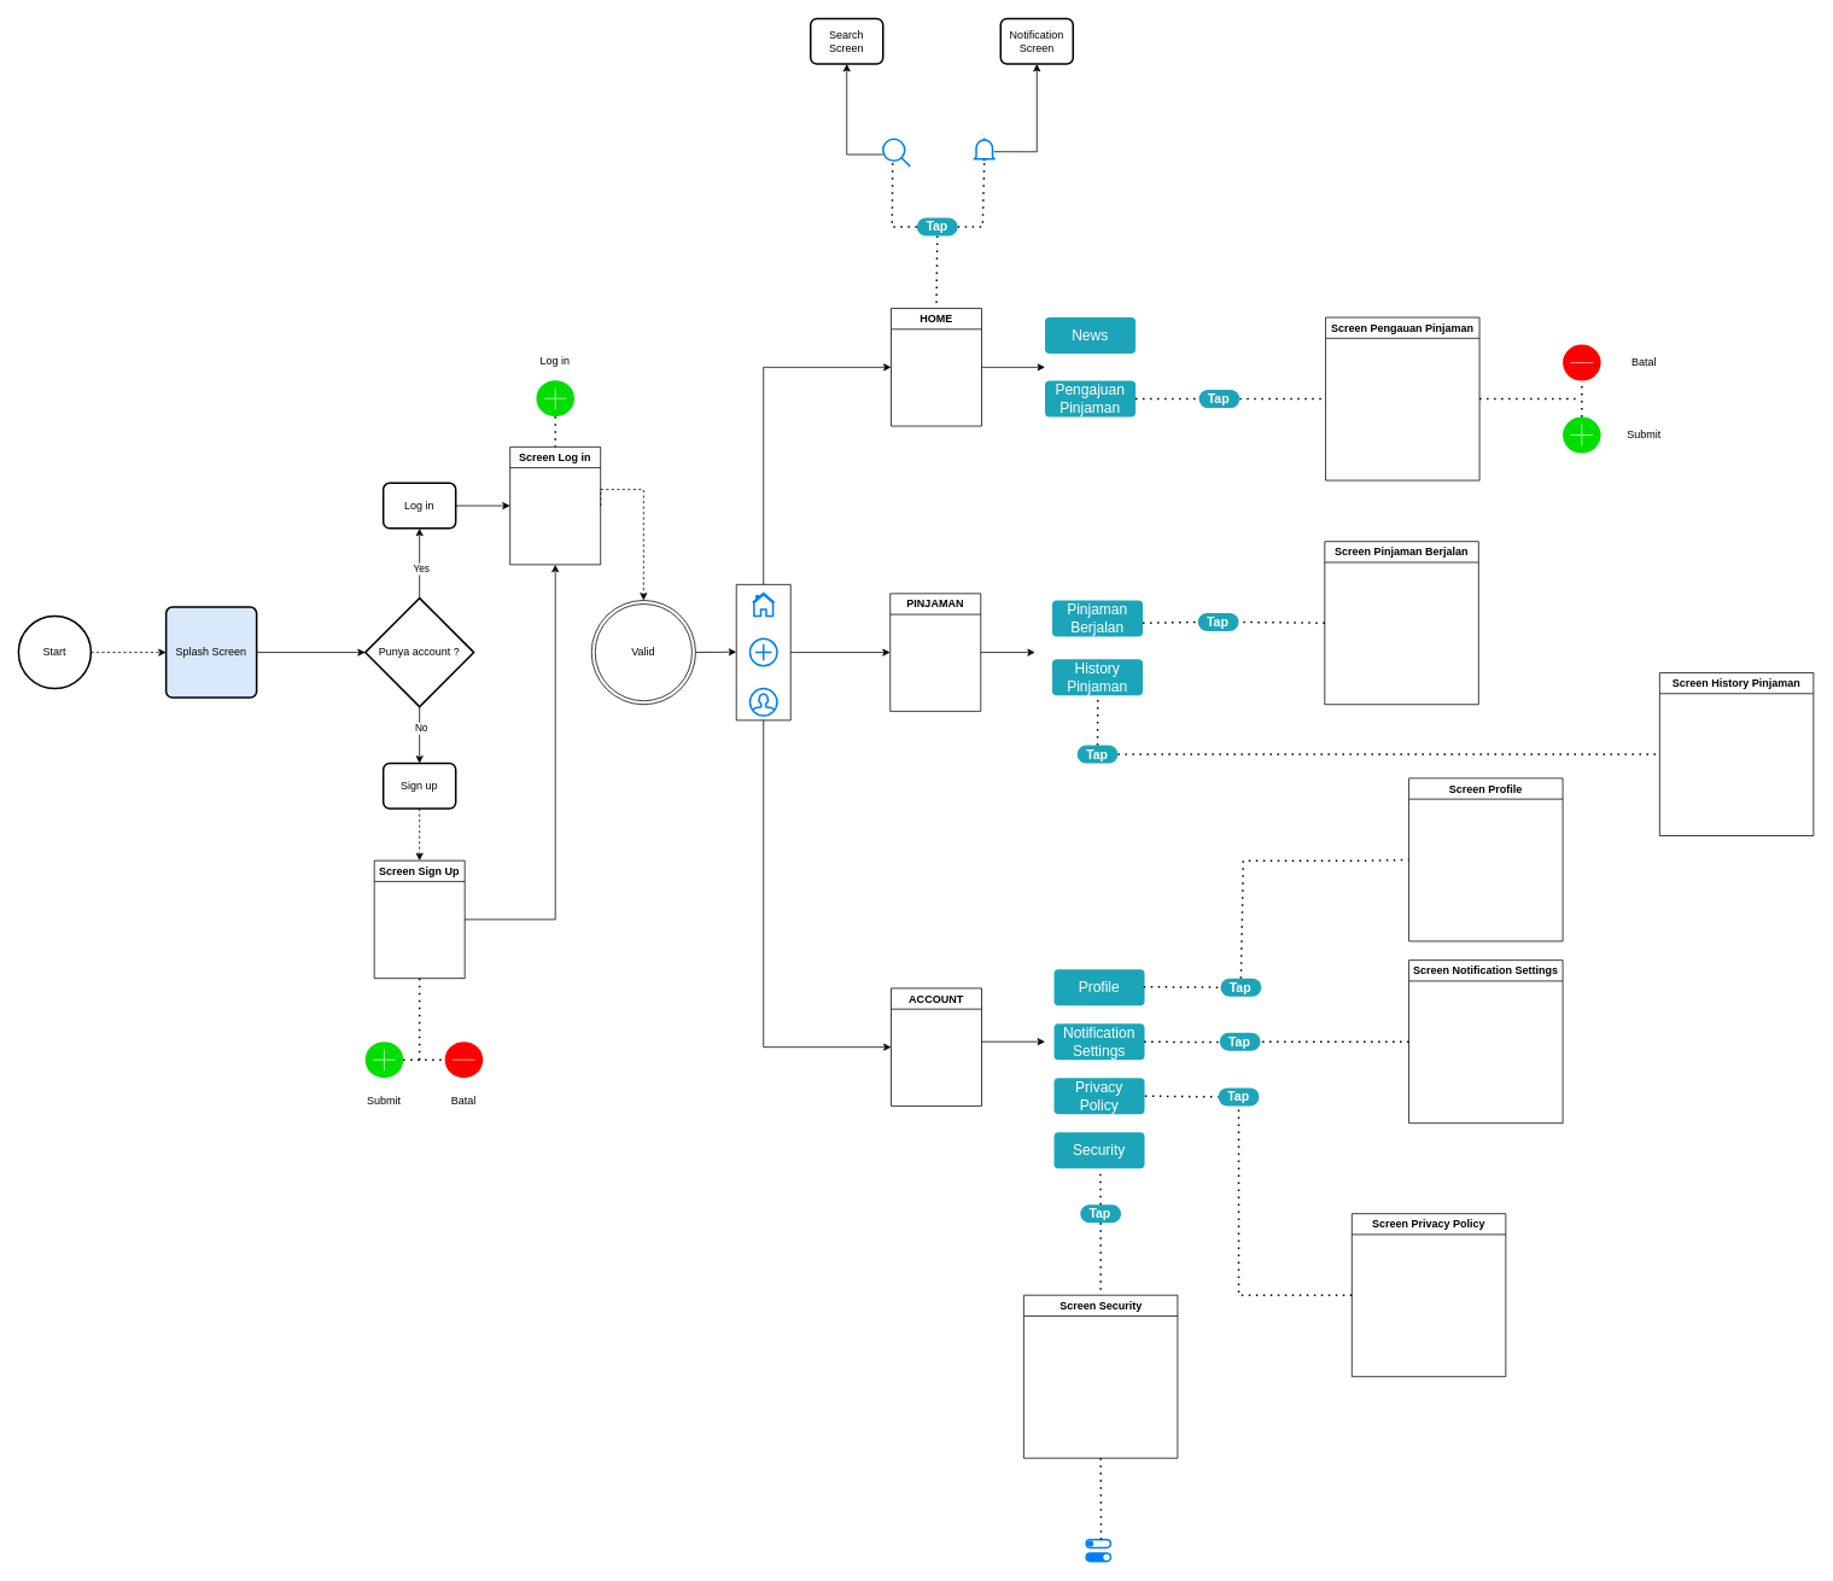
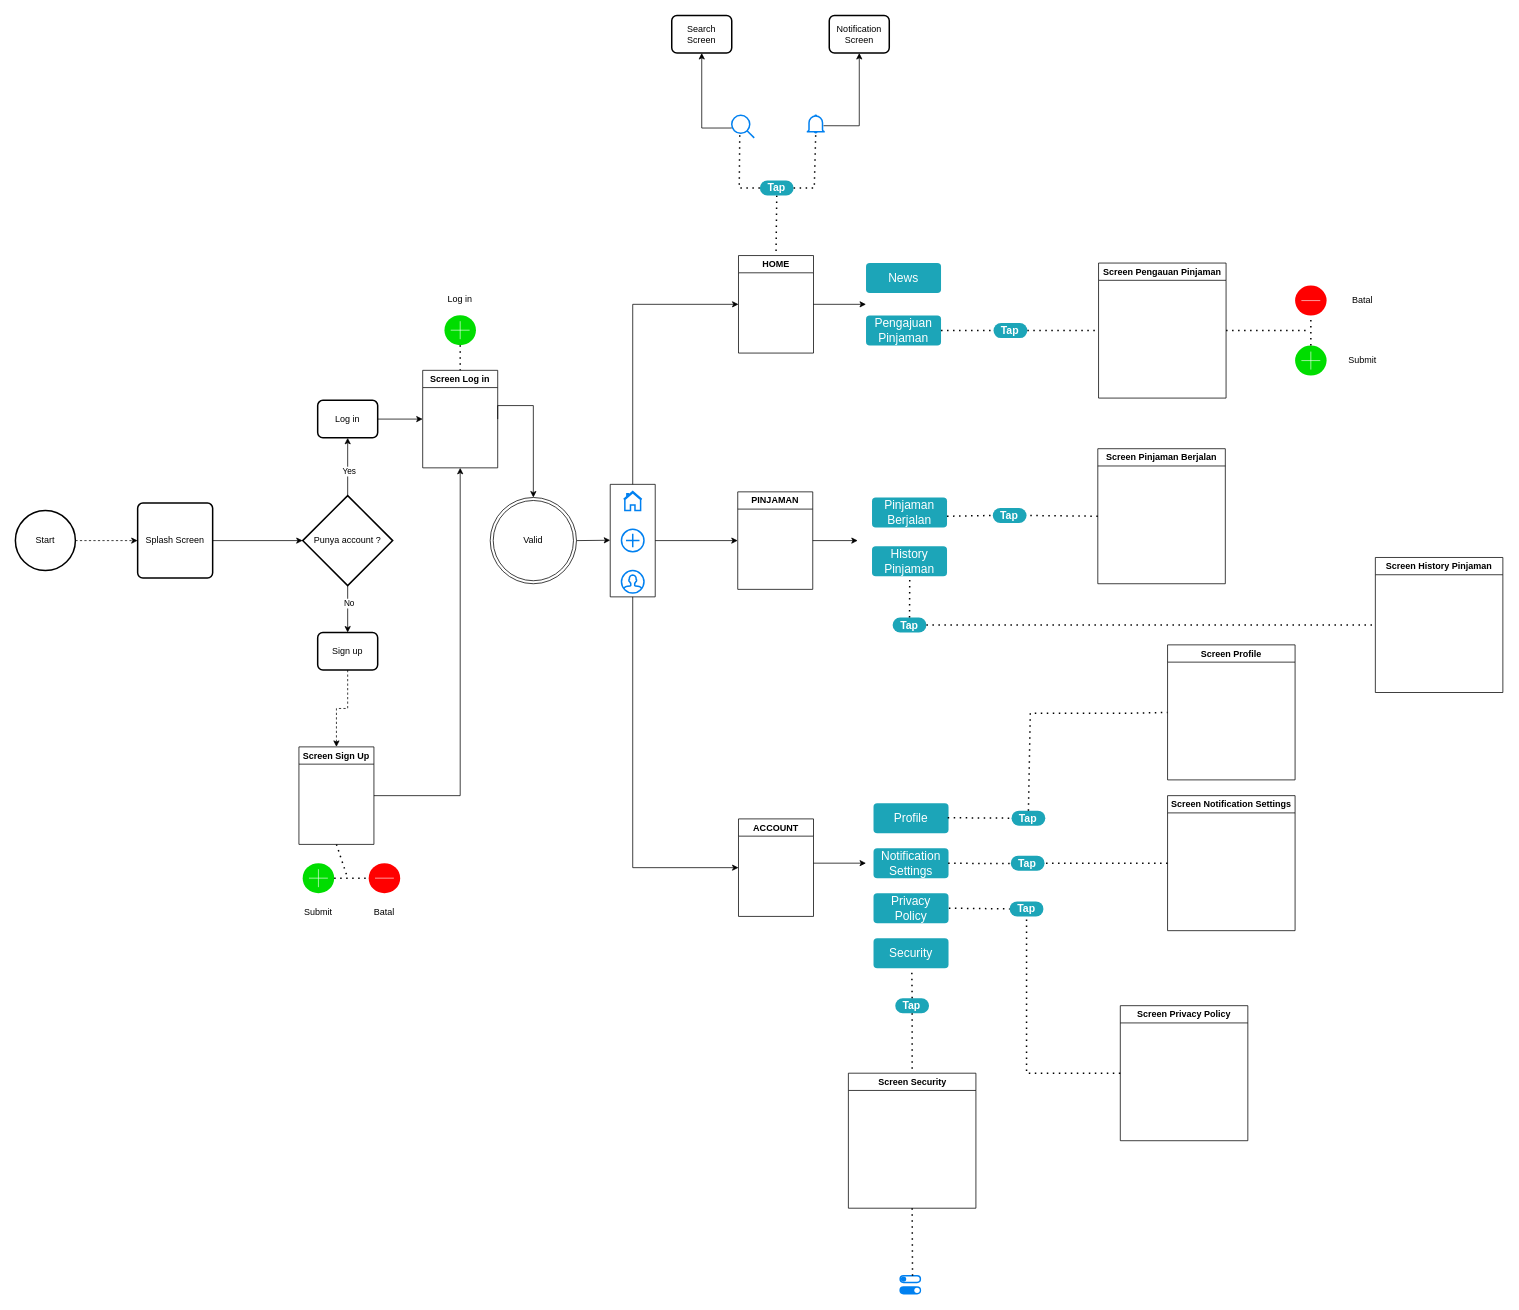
- <mxCell id="9" style="edgeStyle=orthogonalEdgeStyle;rounded=0;orthogonalLoop=1;jettySize=auto;html=1;entryX=0.5;entryY=0;entryDx=0;entryDy=0;exitX=1;exitY=0.5;exitDx=0;exitDy=0;dashed=1;" parent="1" source="94" target="19" edge="1"><mxGeometry relative="1" as="geometry"><mxPoint x="711" y="520" as="sourcePoint" /><Array as="points"><mxPoint x="663" y="540" /><mxPoint x="710" y="540" /></Array></mxGeometry></mxCell>
+ <mxCell id="9" style="edgeStyle=orthogonalEdgeStyle;rounded=0;orthogonalLoop=1;jettySize=auto;html=1;entryX=0.5;entryY=0;entryDx=0;entryDy=0;exitX=1;exitY=0.5;exitDx=0;exitDy=0;" parent="1" source="94" target="19" edge="1"><mxGeometry relative="1" as="geometry"><mxPoint x="711" y="520" as="sourcePoint" /><Array as="points"><mxPoint x="663" y="540" /><mxPoint x="710" y="540" /></Array></mxGeometry></mxCell>
- <mxCell id="17" value="Splash Screen" style="rounded=1;whiteSpace=wrap;html=1;absoluteArcSize=1;arcSize=14;strokeWidth=2;fillColor=#dae8fc;" parent="1" vertex="1"><mxGeometry x="183" y="670" width="100" height="100" as="geometry" /></mxCell>
+ <mxCell id="17" value="Splash Screen" style="rounded=1;whiteSpace=wrap;html=1;absoluteArcSize=1;arcSize=14;strokeWidth=2;" parent="1" vertex="1"><mxGeometry x="183" y="670" width="100" height="100" as="geometry" /></mxCell>
- <mxCell id="87" value="Screen Sign Up" style="swimlane;whiteSpace=wrap;html=1;" vertex="1" parent="1"><mxGeometry x="413" y="950" width="100" height="130" as="geometry" /></mxCell>
+ <mxCell id="87" value="Screen Sign Up" style="swimlane;whiteSpace=wrap;html=1;" vertex="1" parent="1"><mxGeometry x="398" y="995" width="100" height="130" as="geometry" /></mxCell>
